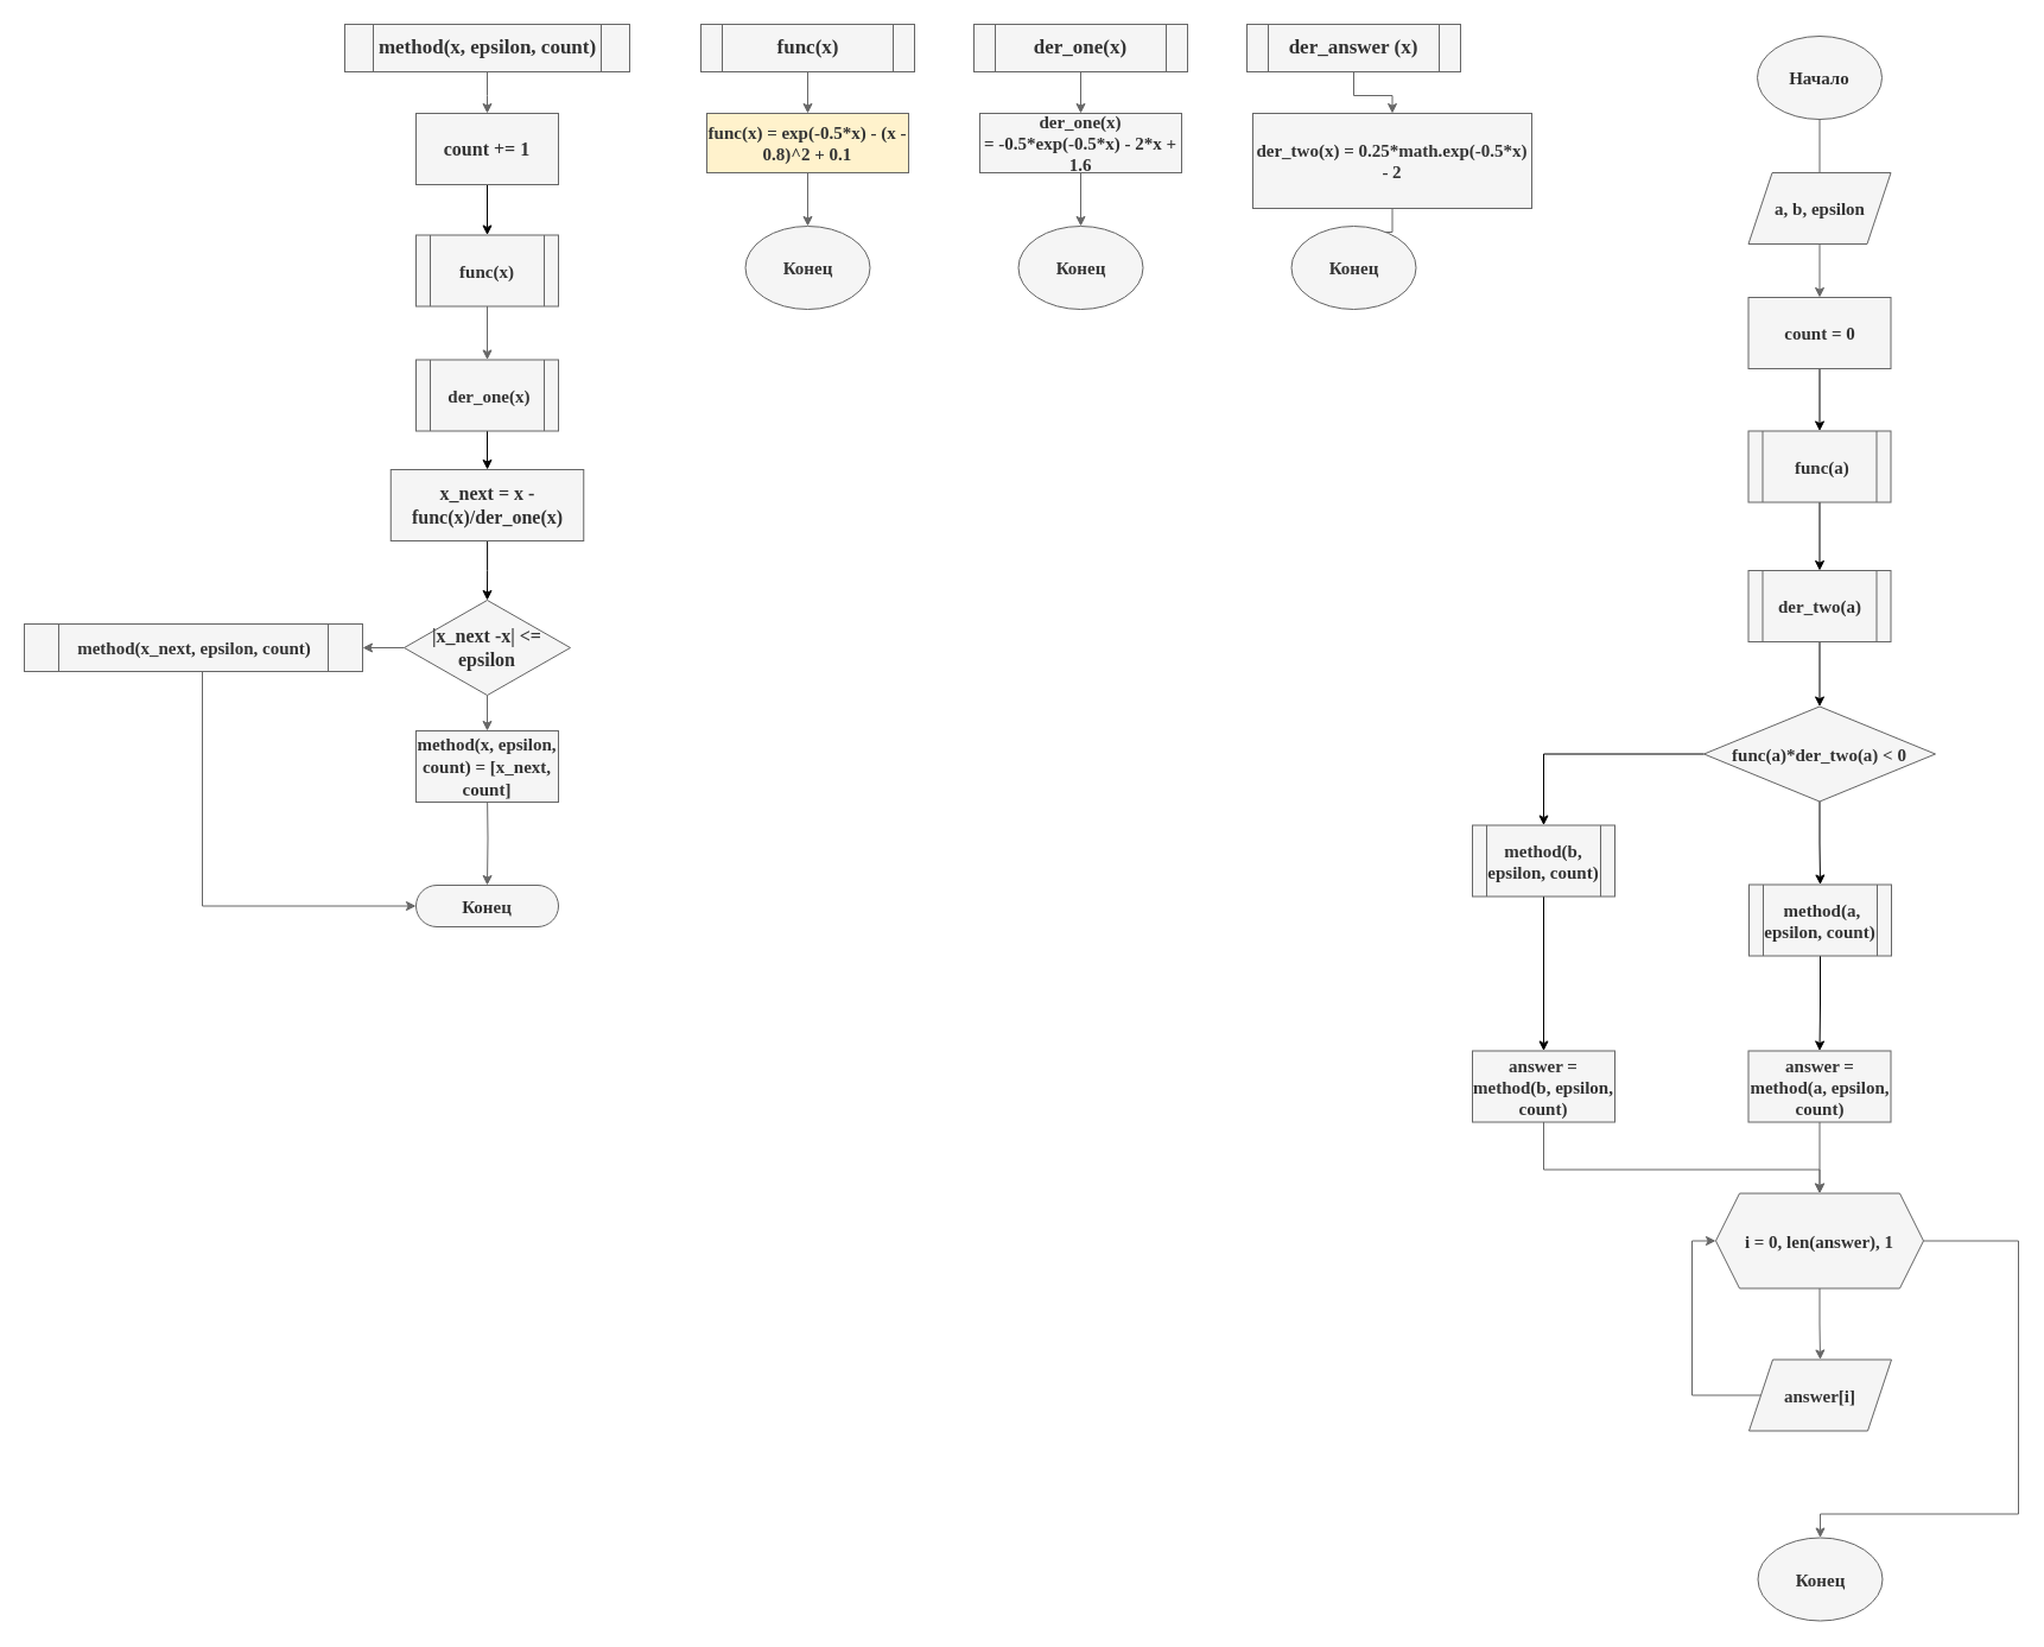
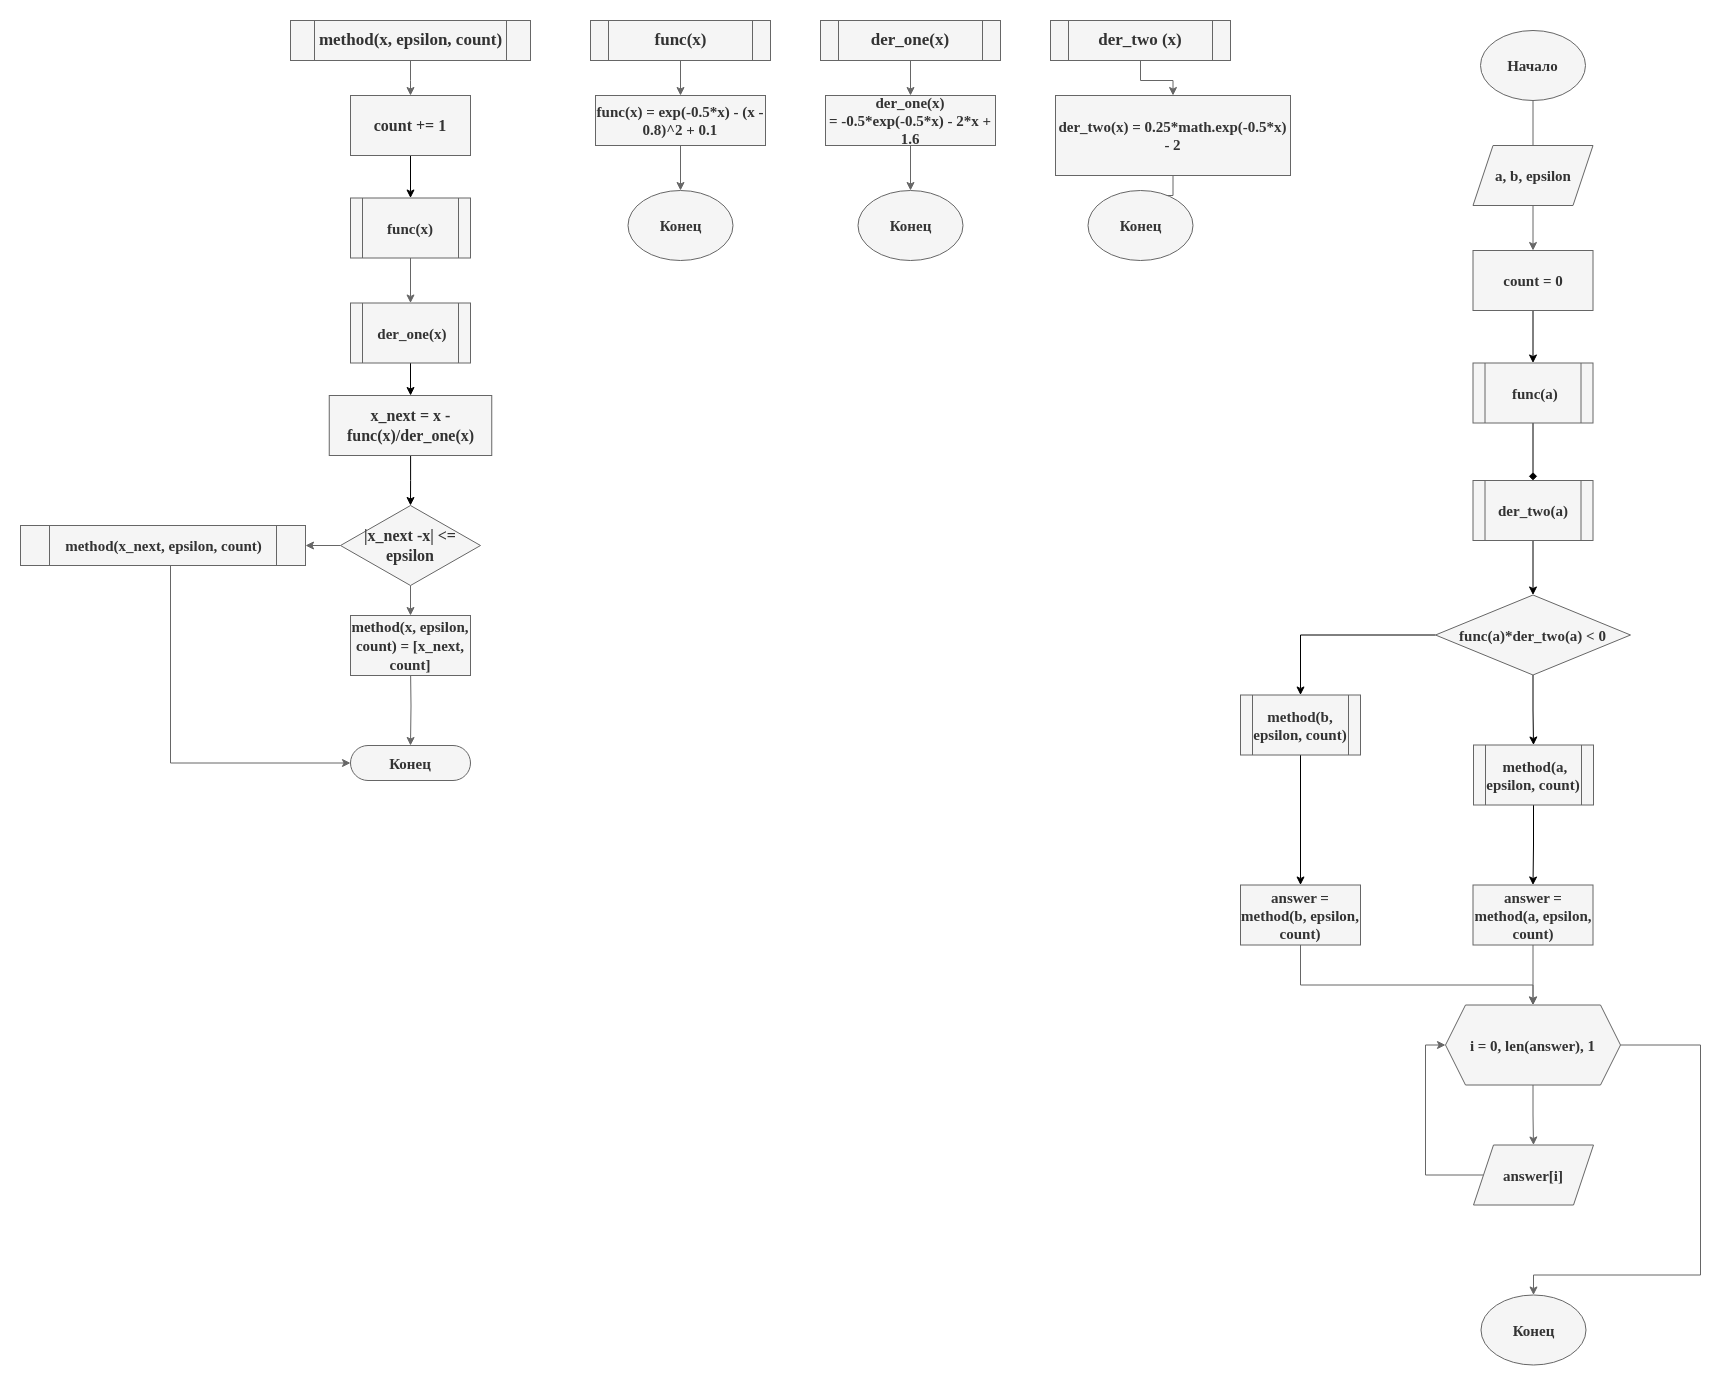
- <mxCell id="3" value="&lt;span style=&quot;font-size: 17px;&quot;&gt;der_answer (x)&lt;/span&gt;" style="shape=process;whiteSpace=wrap;html=1;backgroundOutline=1;strokeWidth=1;fontFamily=Times New Roman;fontSize=17;fillColor=#f5f5f5;strokeColor=#666666;fontColor=#333333;fontStyle=1" parent="1" vertex="1"><mxGeometry x="1050" y="20" width="180" height="40" as="geometry" /></mxCell>
+ <mxCell id="3" value="&lt;span style=&quot;font-size: 17px;&quot;&gt;der_two (x)&lt;/span&gt;" style="shape=process;whiteSpace=wrap;html=1;backgroundOutline=1;strokeWidth=1;fontFamily=Times New Roman;fontSize=17;fillColor=#f5f5f5;strokeColor=#666666;fontColor=#333333;fontStyle=1" parent="1" vertex="1"><mxGeometry x="1050" y="20" width="180" height="40" as="geometry" /></mxCell>
- <mxCell id="13" value="&lt;font&gt;&lt;span style=&quot;font-size: 15px&quot;&gt;&lt;span&gt;func(x) = exp(-0.5*x) - (x - 0.8)^2 + 0.1&lt;/span&gt;&lt;/span&gt;&lt;/font&gt;" style="rounded=0;whiteSpace=wrap;html=1;strokeWidth=1;fontFamily=Times New Roman;fillColor=#fff2cc;strokeColor=#666666;fontColor=#333333;fontStyle=1;" parent="1" vertex="1"><mxGeometry x="595" y="95" width="170" height="50" as="geometry" /></mxCell>
+ <mxCell id="13" value="&lt;font&gt;&lt;span style=&quot;font-size: 15px&quot;&gt;&lt;span&gt;func(x) = exp(-0.5*x) - (x - 0.8)^2 + 0.1&lt;/span&gt;&lt;/span&gt;&lt;/font&gt;" style="rounded=0;whiteSpace=wrap;html=1;strokeWidth=1;fontFamily=Times New Roman;fillColor=#f5f5f5;strokeColor=#666666;fontColor=#333333;fontStyle=1" parent="1" vertex="1"><mxGeometry x="595" y="95" width="170" height="50" as="geometry" /></mxCell>
- <mxCell id="54" value="" style="edgeStyle=orthogonalEdgeStyle;rounded=0;orthogonalLoop=1;jettySize=auto;html=1;entryX=0.5;entryY=0;entryDx=0;entryDy=0;" edge="1" parent="1" source="55" target="57"><mxGeometry relative="1" as="geometry"><mxPoint x="1533" y="490" as="targetPoint" /></mxGeometry></mxCell>
+ <mxCell id="54" value="" style="edgeStyle=orthogonalEdgeStyle;rounded=0;orthogonalLoop=1;jettySize=auto;html=1;entryX=0.5;entryY=0;entryDx=0;entryDy=0;endArrow=diamond;" edge="1" parent="1" source="55" target="57"><mxGeometry relative="1" as="geometry"><mxPoint x="1533" y="490" as="targetPoint" /></mxGeometry></mxCell>
